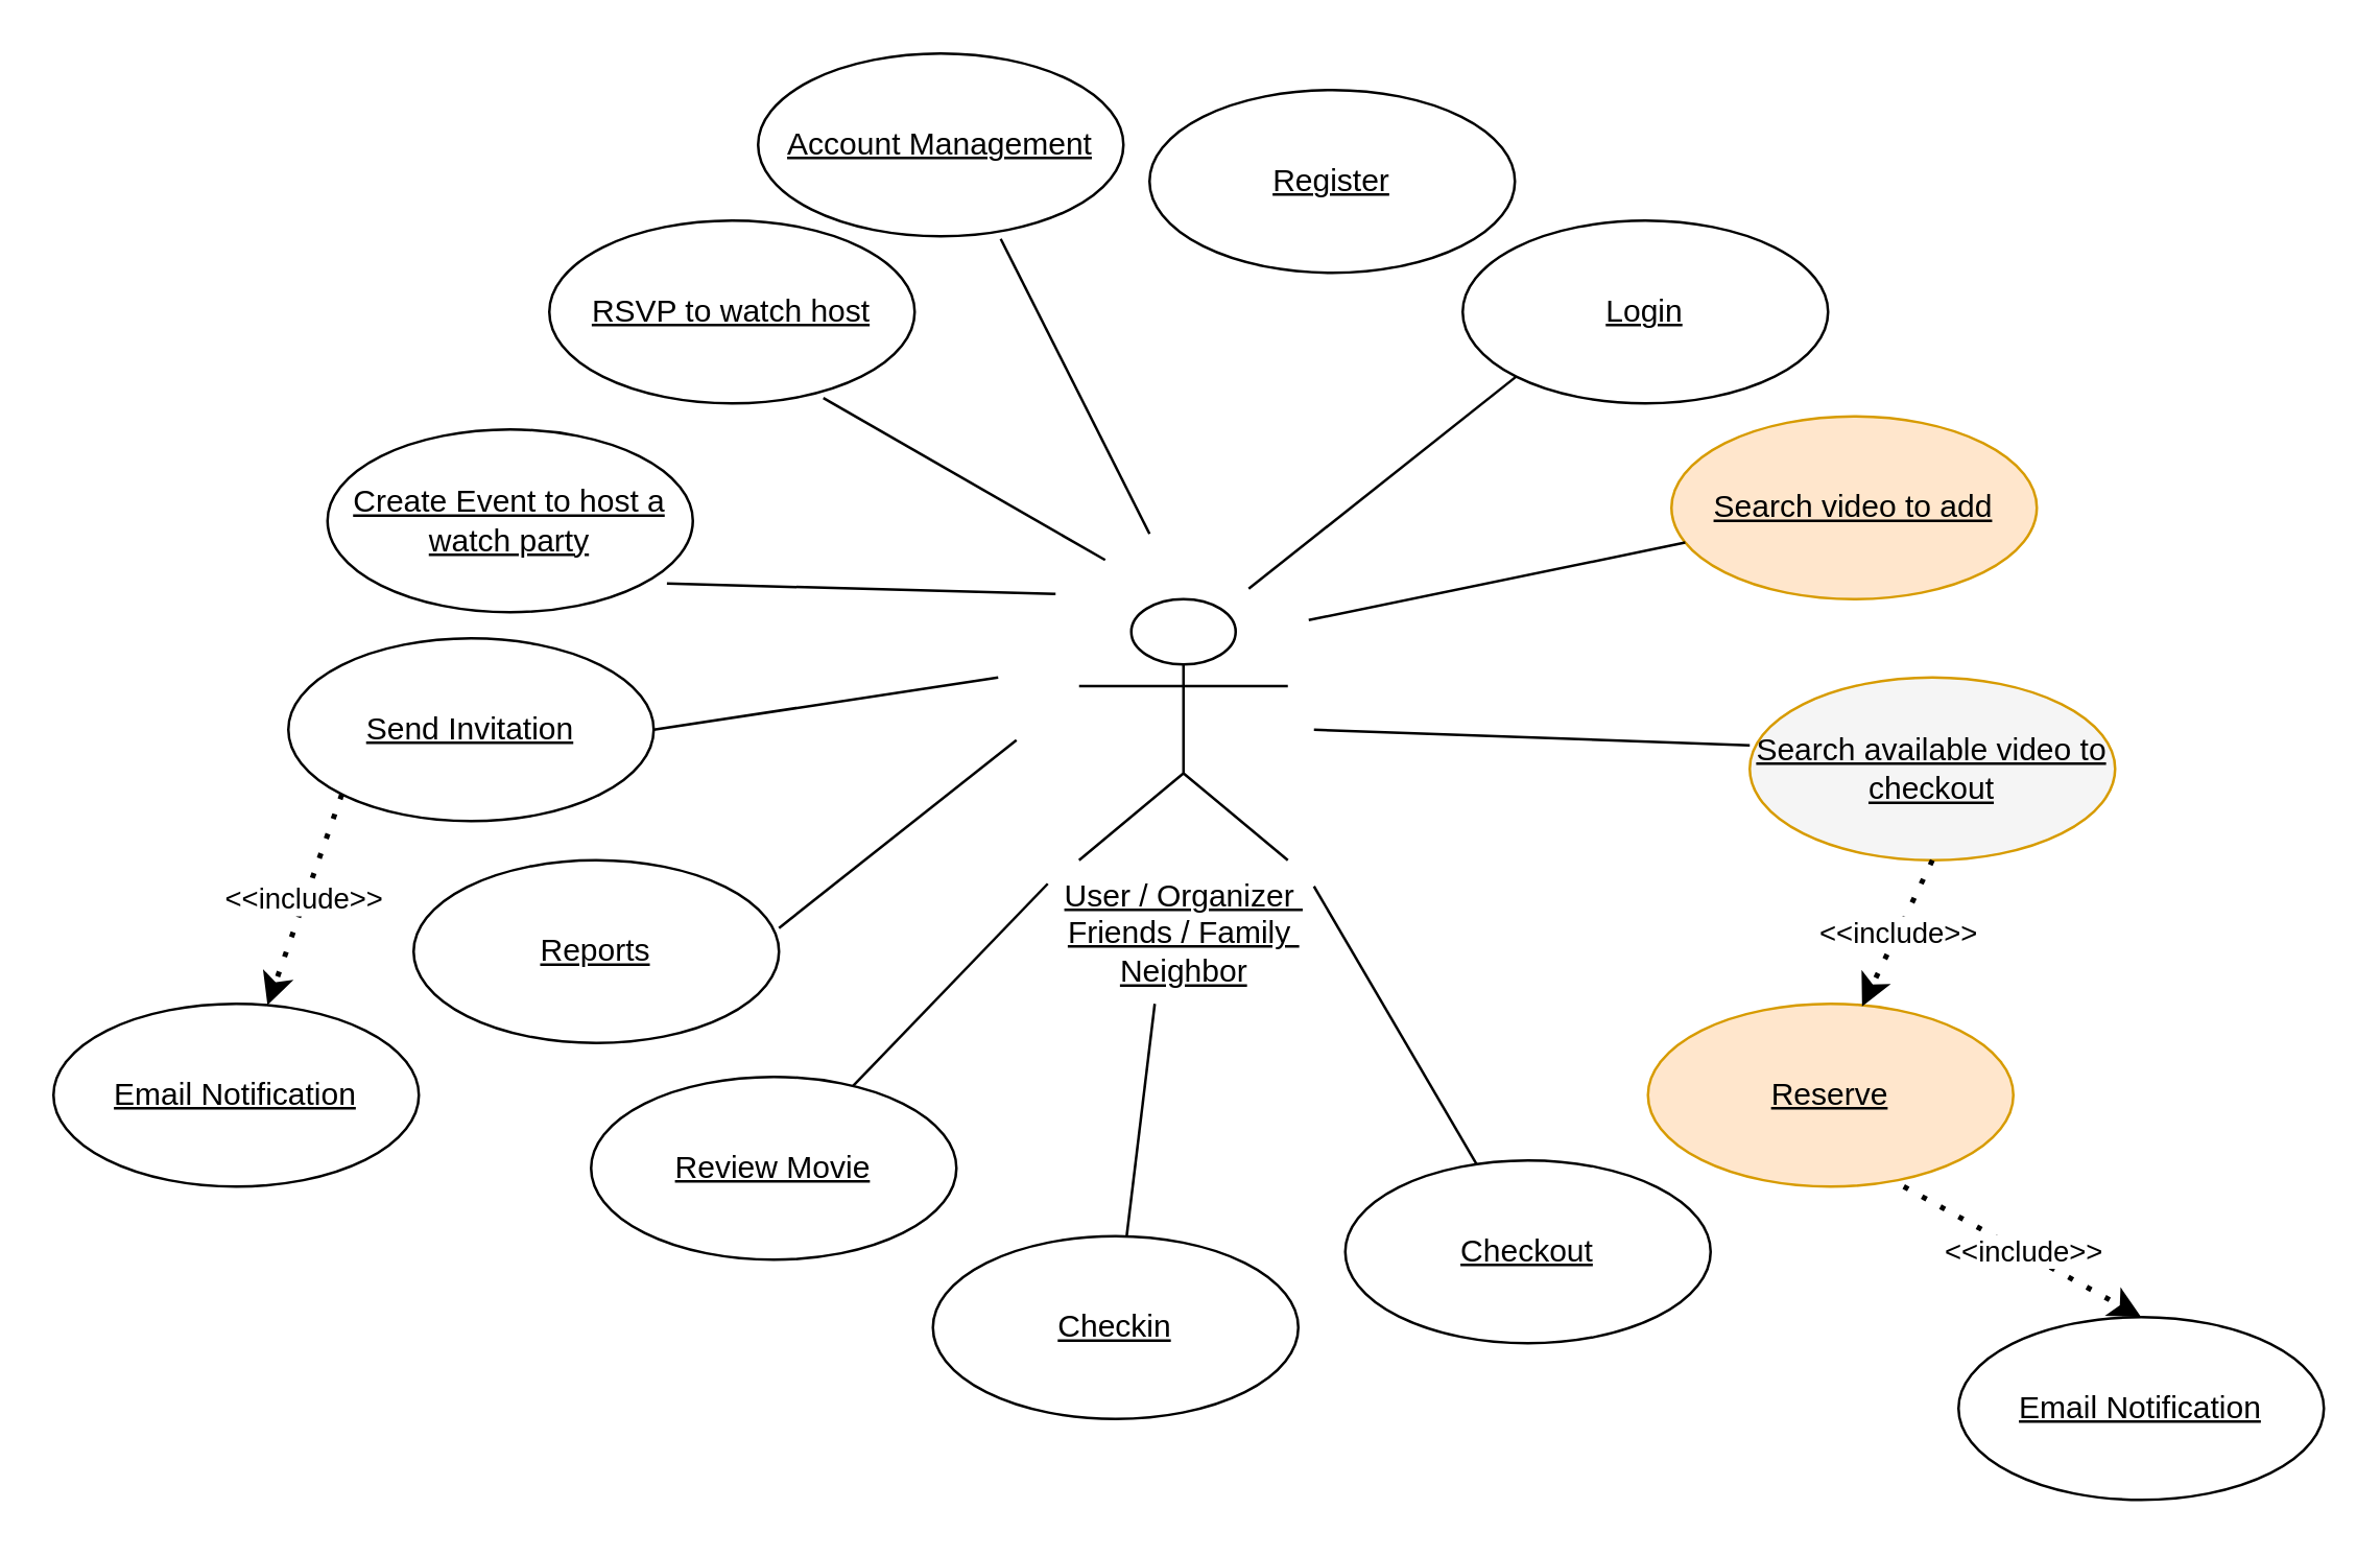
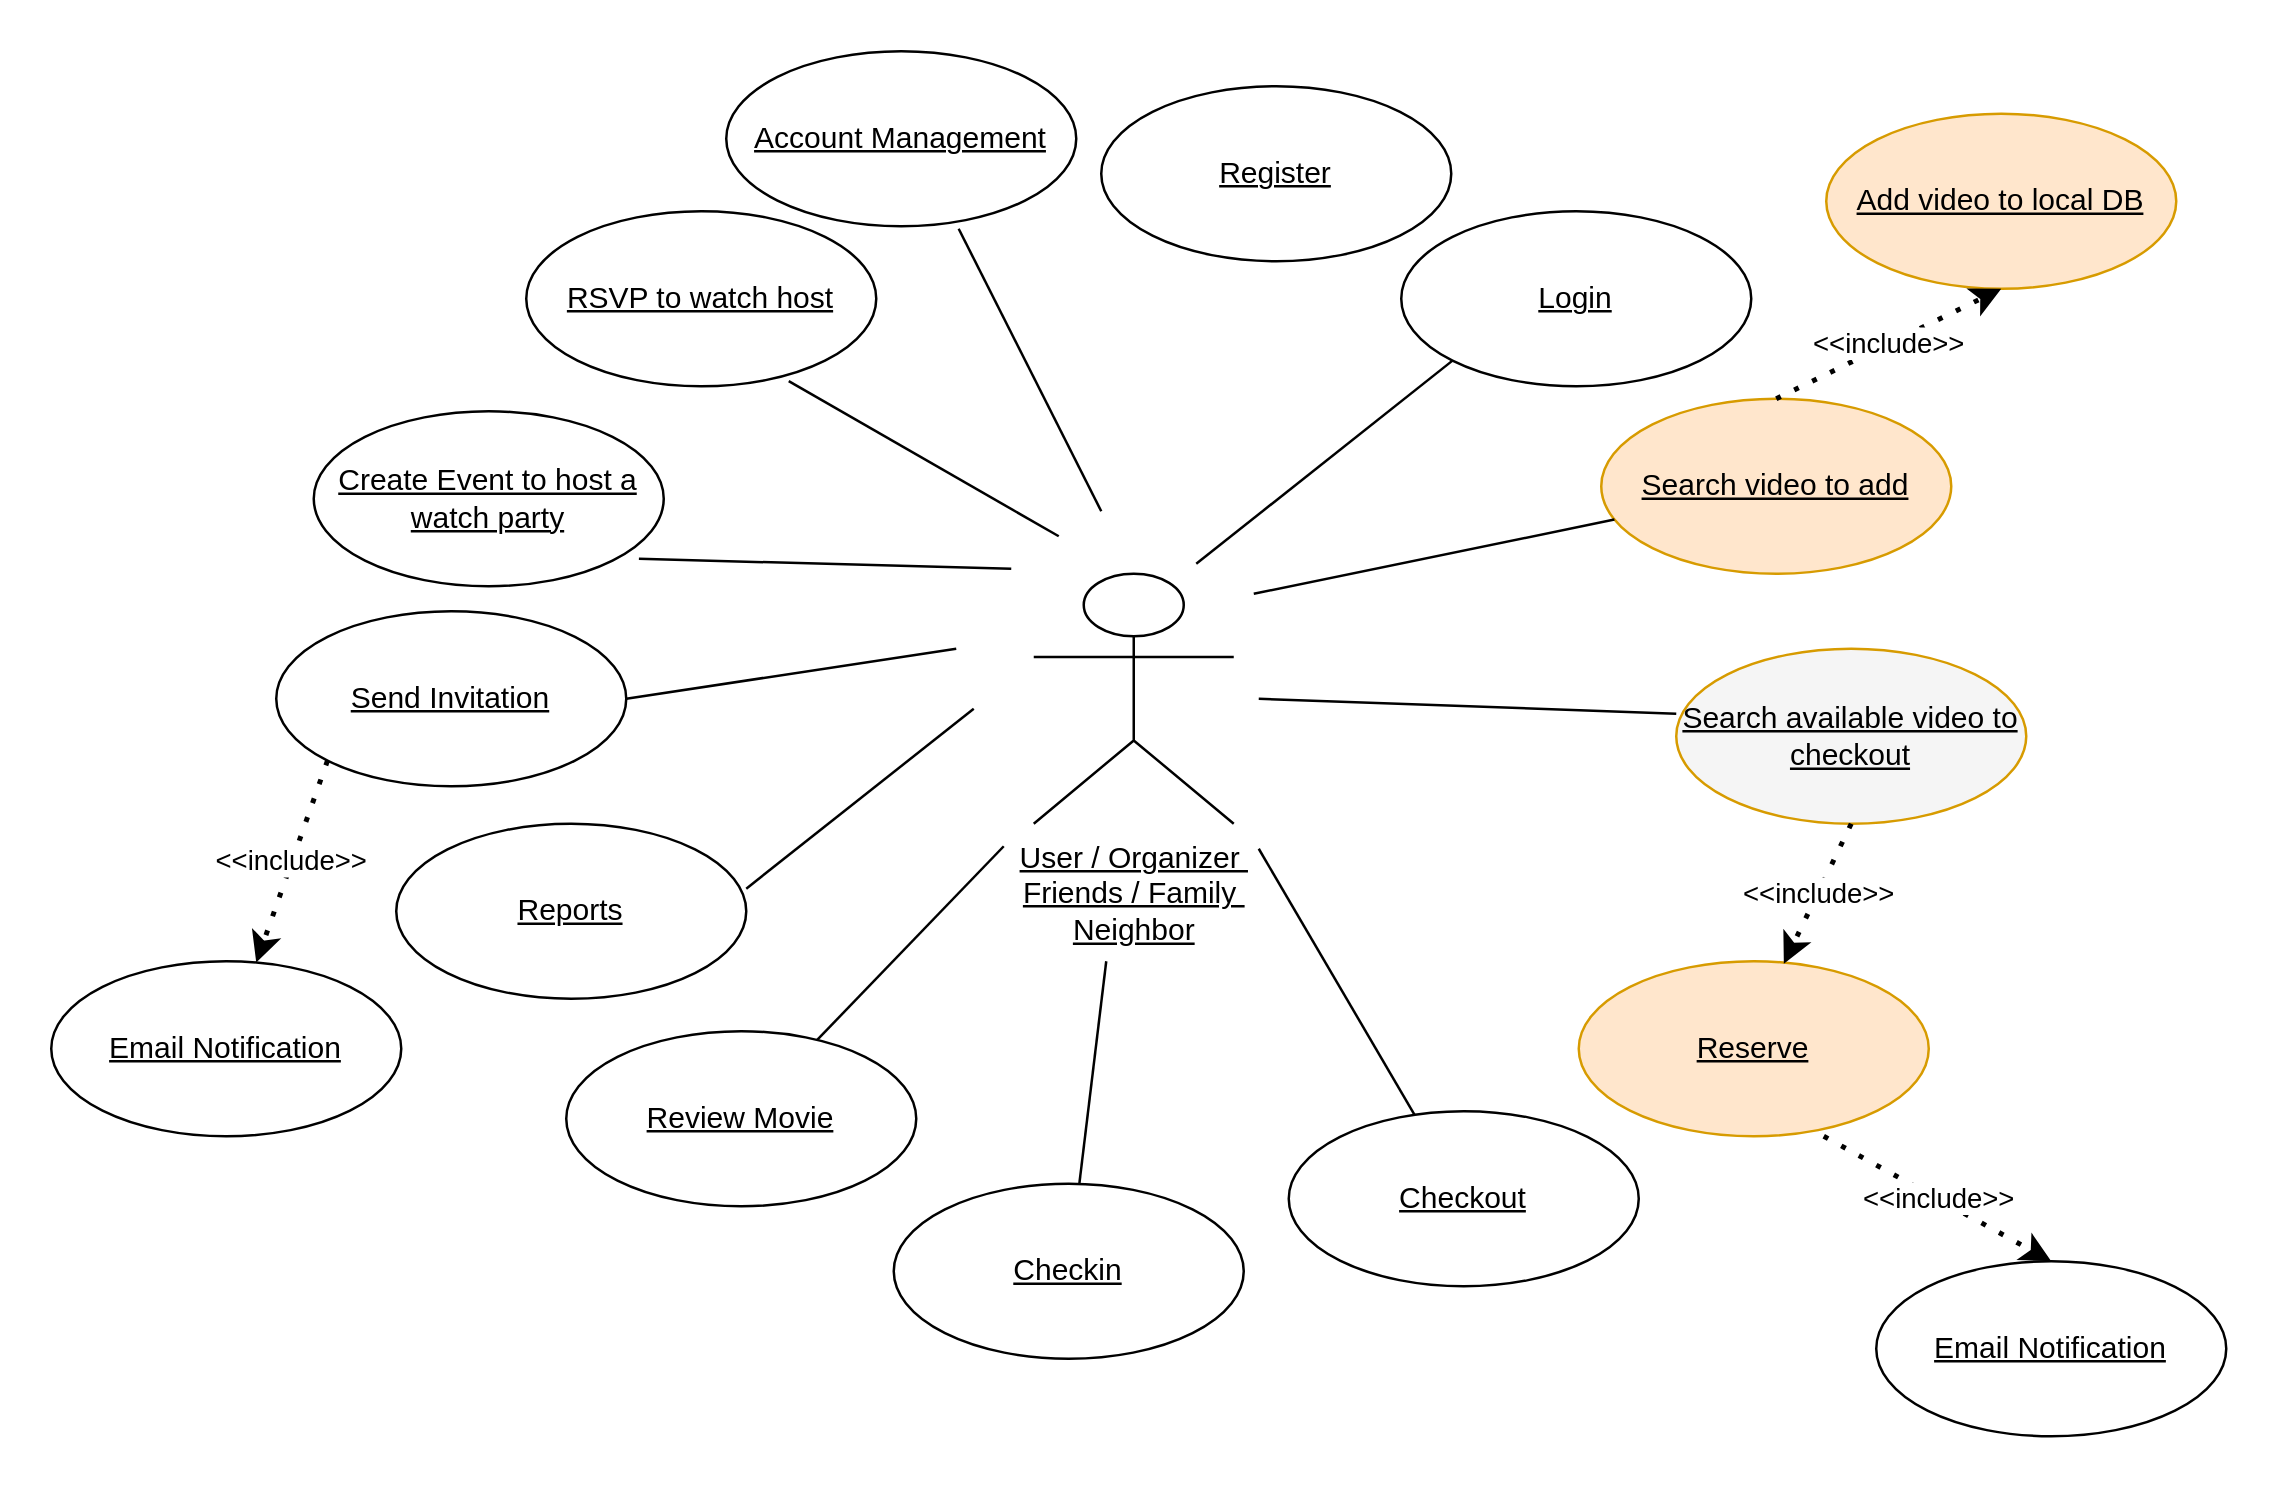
+ <mxCell id="29" value="Add video to local DB" style="ellipse;whiteSpace=wrap;html=1;fillColor=#ffe6cc;strokeColor=#d79b00;fontStyle=4" vertex="1" parent="2"><mxGeometry x="607" y="25" width="140" height="70" as="geometry" /></mxCell>
+ <mxCell id="30" value="&amp;lt;&amp;lt;include&amp;gt;&amp;gt;" style="endArrow=classic;dashed=1;html=1;dashPattern=1 3;strokeWidth=2;entryX=0.5;entryY=1;entryDx=0;entryDy=0;exitX=0.5;exitY=0;exitDx=0;exitDy=0;endFill=1;" edge="1" parent="2" source="14" target="29"><mxGeometry width="50" height="50" relative="1" as="geometry"><mxPoint x="616" y="444" as="sourcePoint" /><mxPoint x="647.503" y="524.251" as="targetPoint" /></mxGeometry></mxCell>
